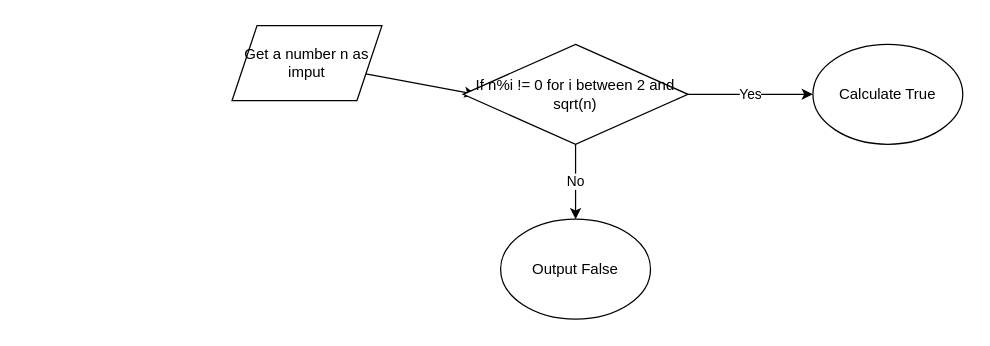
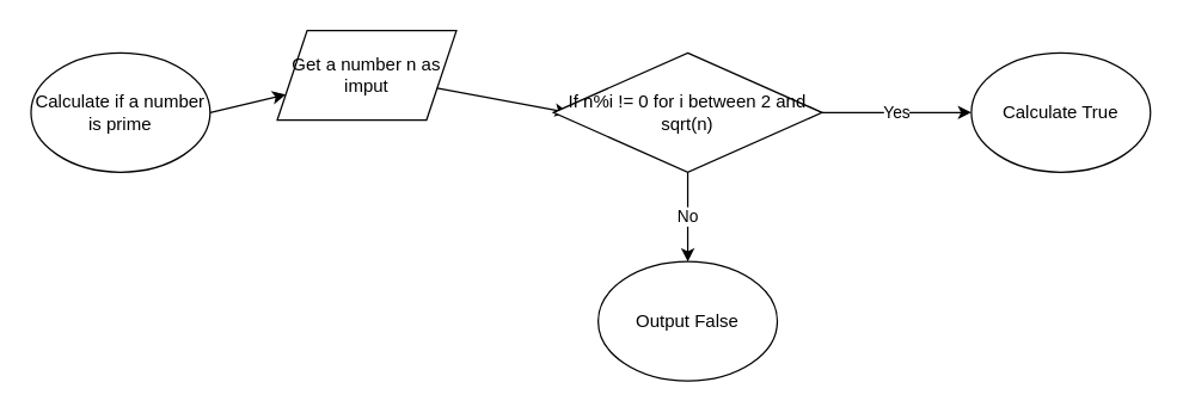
+ <mxCell id="3" value="" style="endArrow=classic;html=1;rounded=0;exitX=1;exitY=0.5;exitDx=0;exitDy=0;" parent="1" source="2" target="4" edge="1"><mxGeometry width="50" height="50" relative="1" as="geometry"><mxPoint x="150" y="75" as="sourcePoint" /><mxPoint x="240" y="75" as="targetPoint" /></mxGeometry></mxCell>
+ <mxCell id="2" value="Calculate if a number is prime" style="ellipse;whiteSpace=wrap;html=1;" parent="1" vertex="1"><mxGeometry x="20" y="35" width="120" height="80" as="geometry" /></mxCell>
